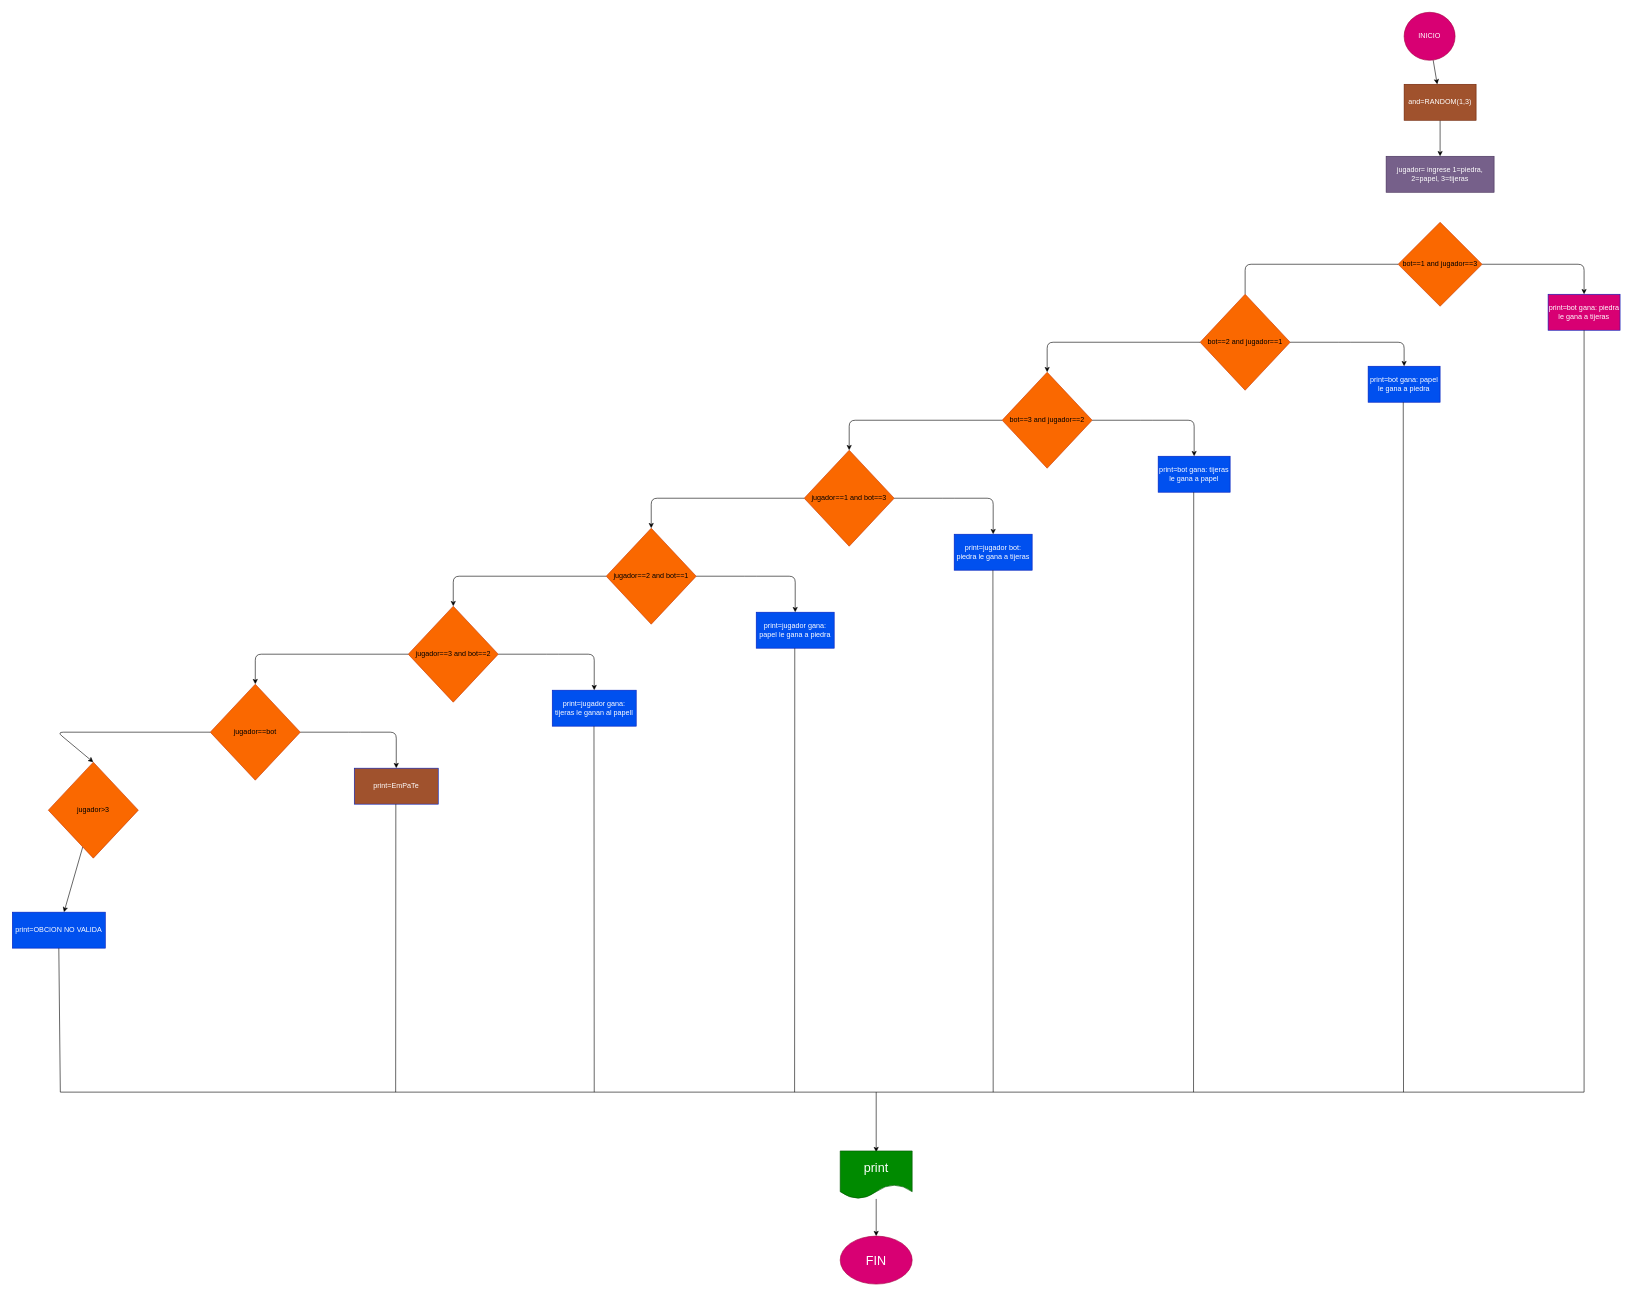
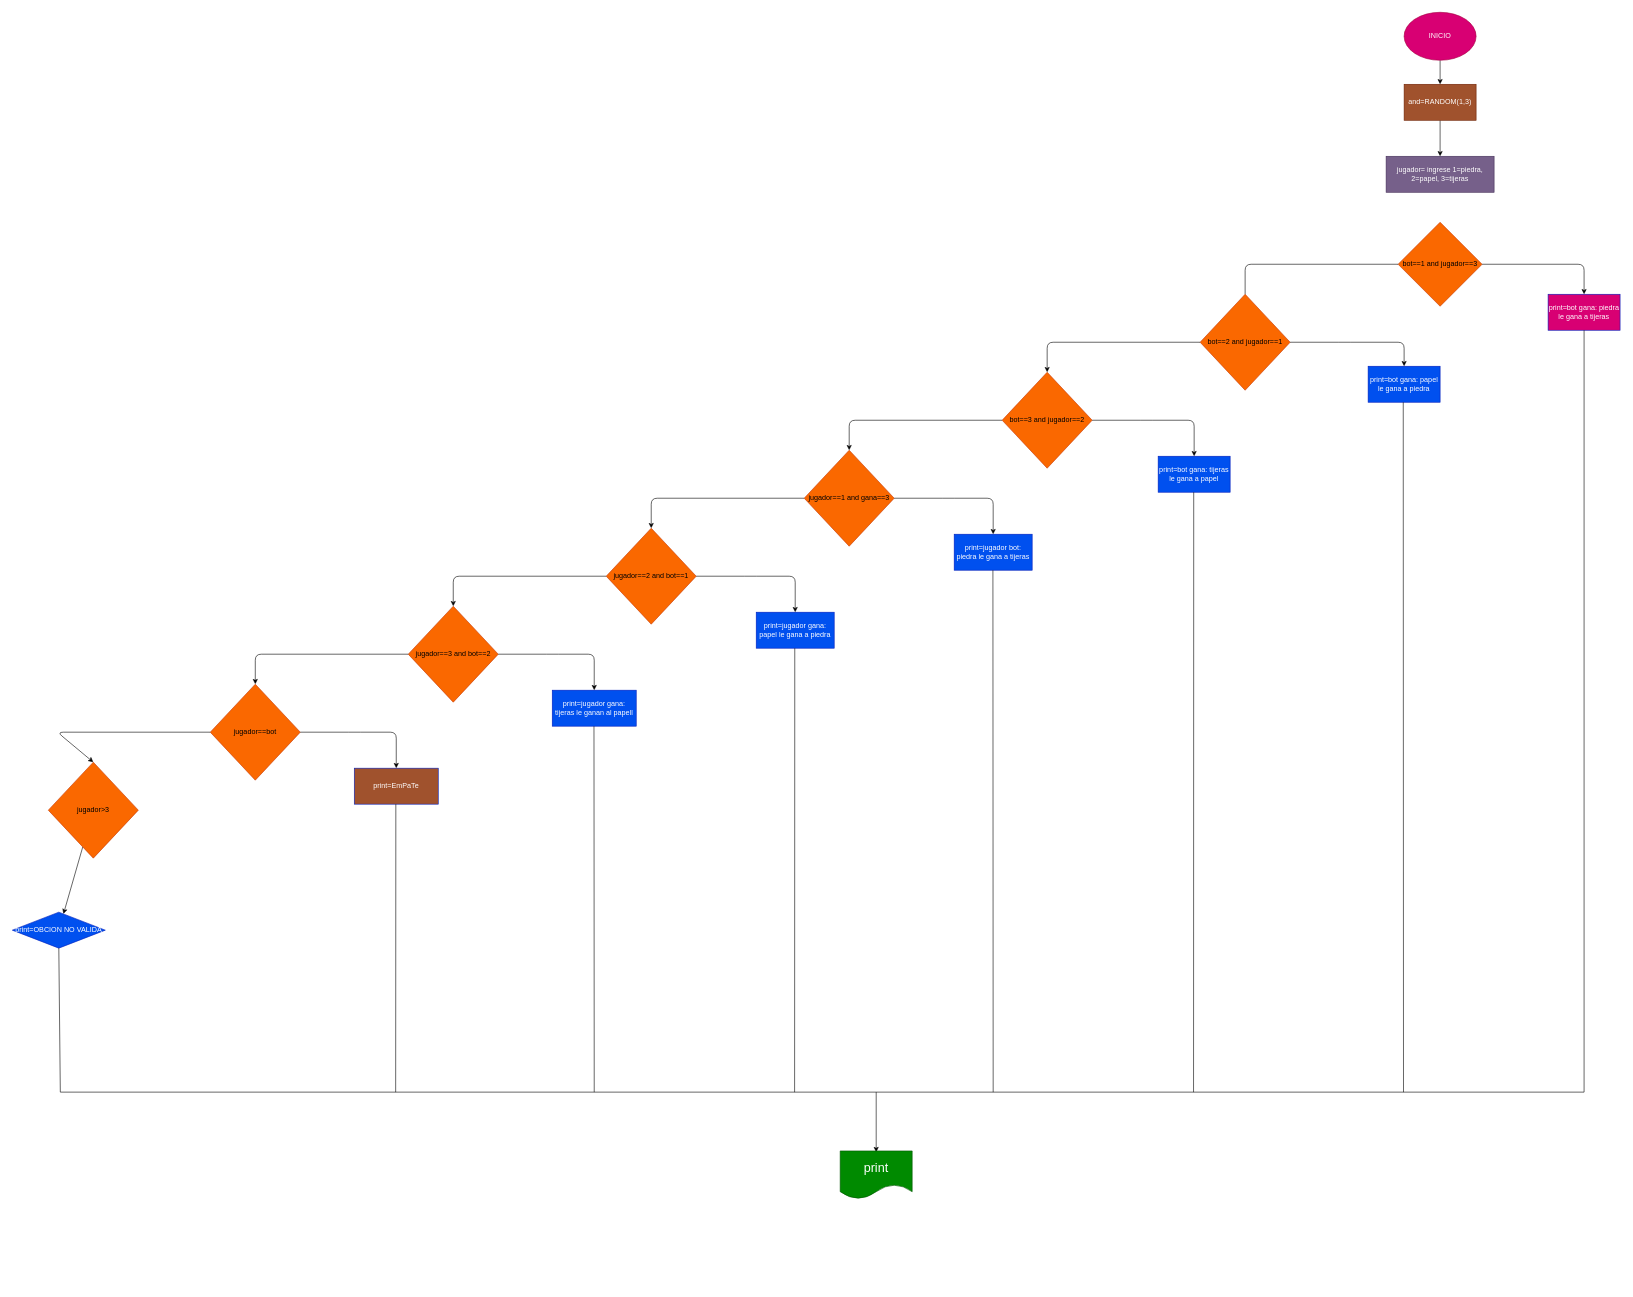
- <mxCell id="3" value="INICIO" style="ellipse;whiteSpace=wrap;html=1;fillColor=#d80073;fontColor=#ffffff;strokeColor=#A50040;" vertex="1" parent="1"><mxGeometry x="2340" y="20" width="85" height="80" as="geometry" /></mxCell>
+ <mxCell id="3" value="INICIO" style="ellipse;whiteSpace=wrap;html=1;fillColor=#d80073;fontColor=#ffffff;strokeColor=#A50040;" vertex="1" parent="1"><mxGeometry x="2340" y="20" width="120" height="80" as="geometry" /></mxCell>
- <mxCell id="18" value="jugador==1 and bot==3" style="rhombus;whiteSpace=wrap;html=1;fillColor=#fa6800;fontColor=#000000;strokeColor=#C73500;" vertex="1" parent="1"><mxGeometry x="1340" y="750" width="150" height="160" as="geometry" /></mxCell>
+ <mxCell id="18" value="jugador==1 and gana==3" style="rhombus;whiteSpace=wrap;html=1;fillColor=#fa6800;fontColor=#000000;strokeColor=#C73500;" vertex="1" parent="1"><mxGeometry x="1340" y="750" width="150" height="160" as="geometry" /></mxCell>
- <mxCell id="37" value="print=OBCION NO VALIDA" style="rounded=0;whiteSpace=wrap;html=1;fillColor=#0050ef;fontColor=#ffffff;strokeColor=#001DBC;" vertex="1" parent="1"><mxGeometry x="20" y="1520" width="155" height="60" as="geometry" /></mxCell>
+ <mxCell id="37" value="print=OBCION NO VALIDA" style="rhombus;whiteSpace=wrap;html=1;fillColor=#0050ef;fontColor=#ffffff;strokeColor=#001DBC;" vertex="1" parent="1"><mxGeometry x="20" y="1520" width="155" height="60" as="geometry" /></mxCell>
- <mxCell id="48" value="" style="edgeStyle=none;html=1;fontSize=21;" edge="1" parent="1" source="49" target="50"><mxGeometry relative="1" as="geometry" /></mxCell>
- <mxCell id="50" value="FIN" style="ellipse;whiteSpace=wrap;html=1;fontSize=21;fillColor=#d80073;fontColor=#ffffff;strokeColor=#A50040;" vertex="1" parent="1"><mxGeometry x="1400" y="2060" width="120" height="80" as="geometry" /></mxCell>
